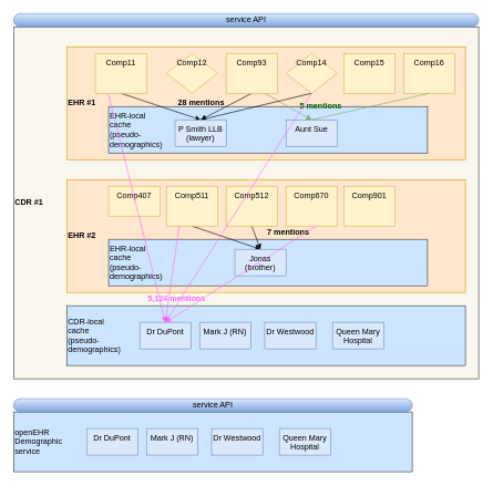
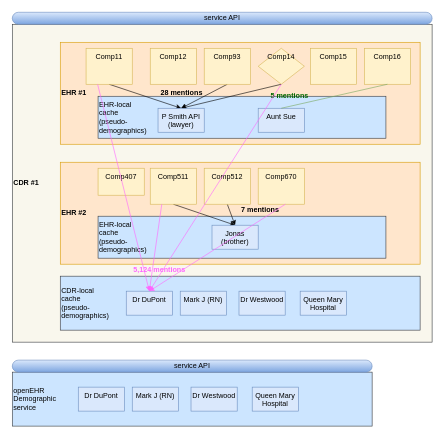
- <mxCell id="7" value="Comp12" style="rhombus;whiteSpace=wrap;html=1;verticalAlign=top;fillColor=#fff2cc;strokeColor=#d6b656;" vertex="1" parent="1"><mxGeometry x="250" y="80" width="77" height="60" as="geometry" /></mxCell>
+ <mxCell id="7" value="Comp12" style="rounded=0;whiteSpace=wrap;html=1;verticalAlign=top;fillColor=#fff2cc;strokeColor=#d6b656;" vertex="1" parent="1"><mxGeometry x="250" y="80" width="77" height="60" as="geometry" /></mxCell>
- <mxCell id="9" style="edgeStyle=none;rounded=0;orthogonalLoop=1;jettySize=auto;html=1;exitX=0.75;exitY=1;exitDx=0;exitDy=0;entryX=0.5;entryY=0;entryDx=0;entryDy=0;strokeColor=#7AA860;" edge="1" parent="1" source="10" target="16"><mxGeometry relative="1" as="geometry" /></mxCell>
- <mxCell id="15" value="P Smith LLB (lawyer)" style="rounded=0;whiteSpace=wrap;html=1;verticalAlign=top;fillColor=#dae8fc;strokeColor=#6c8ebf;" vertex="1" parent="1"><mxGeometry x="263" y="180" width="77" height="40" as="geometry" /></mxCell>
+ <mxCell id="15" value="P Smith API (lawyer)" style="rounded=0;whiteSpace=wrap;html=1;verticalAlign=top;fillColor=#dae8fc;strokeColor=#6c8ebf;" vertex="1" parent="1"><mxGeometry x="263" y="180" width="77" height="40" as="geometry" /></mxCell>
- <mxCell id="28" value="Comp901" style="rounded=0;whiteSpace=wrap;html=1;verticalAlign=top;fillColor=#fff2cc;strokeColor=#d6b656;" vertex="1" parent="1"><mxGeometry x="517" y="280" width="77" height="60" as="geometry" /></mxCell>
